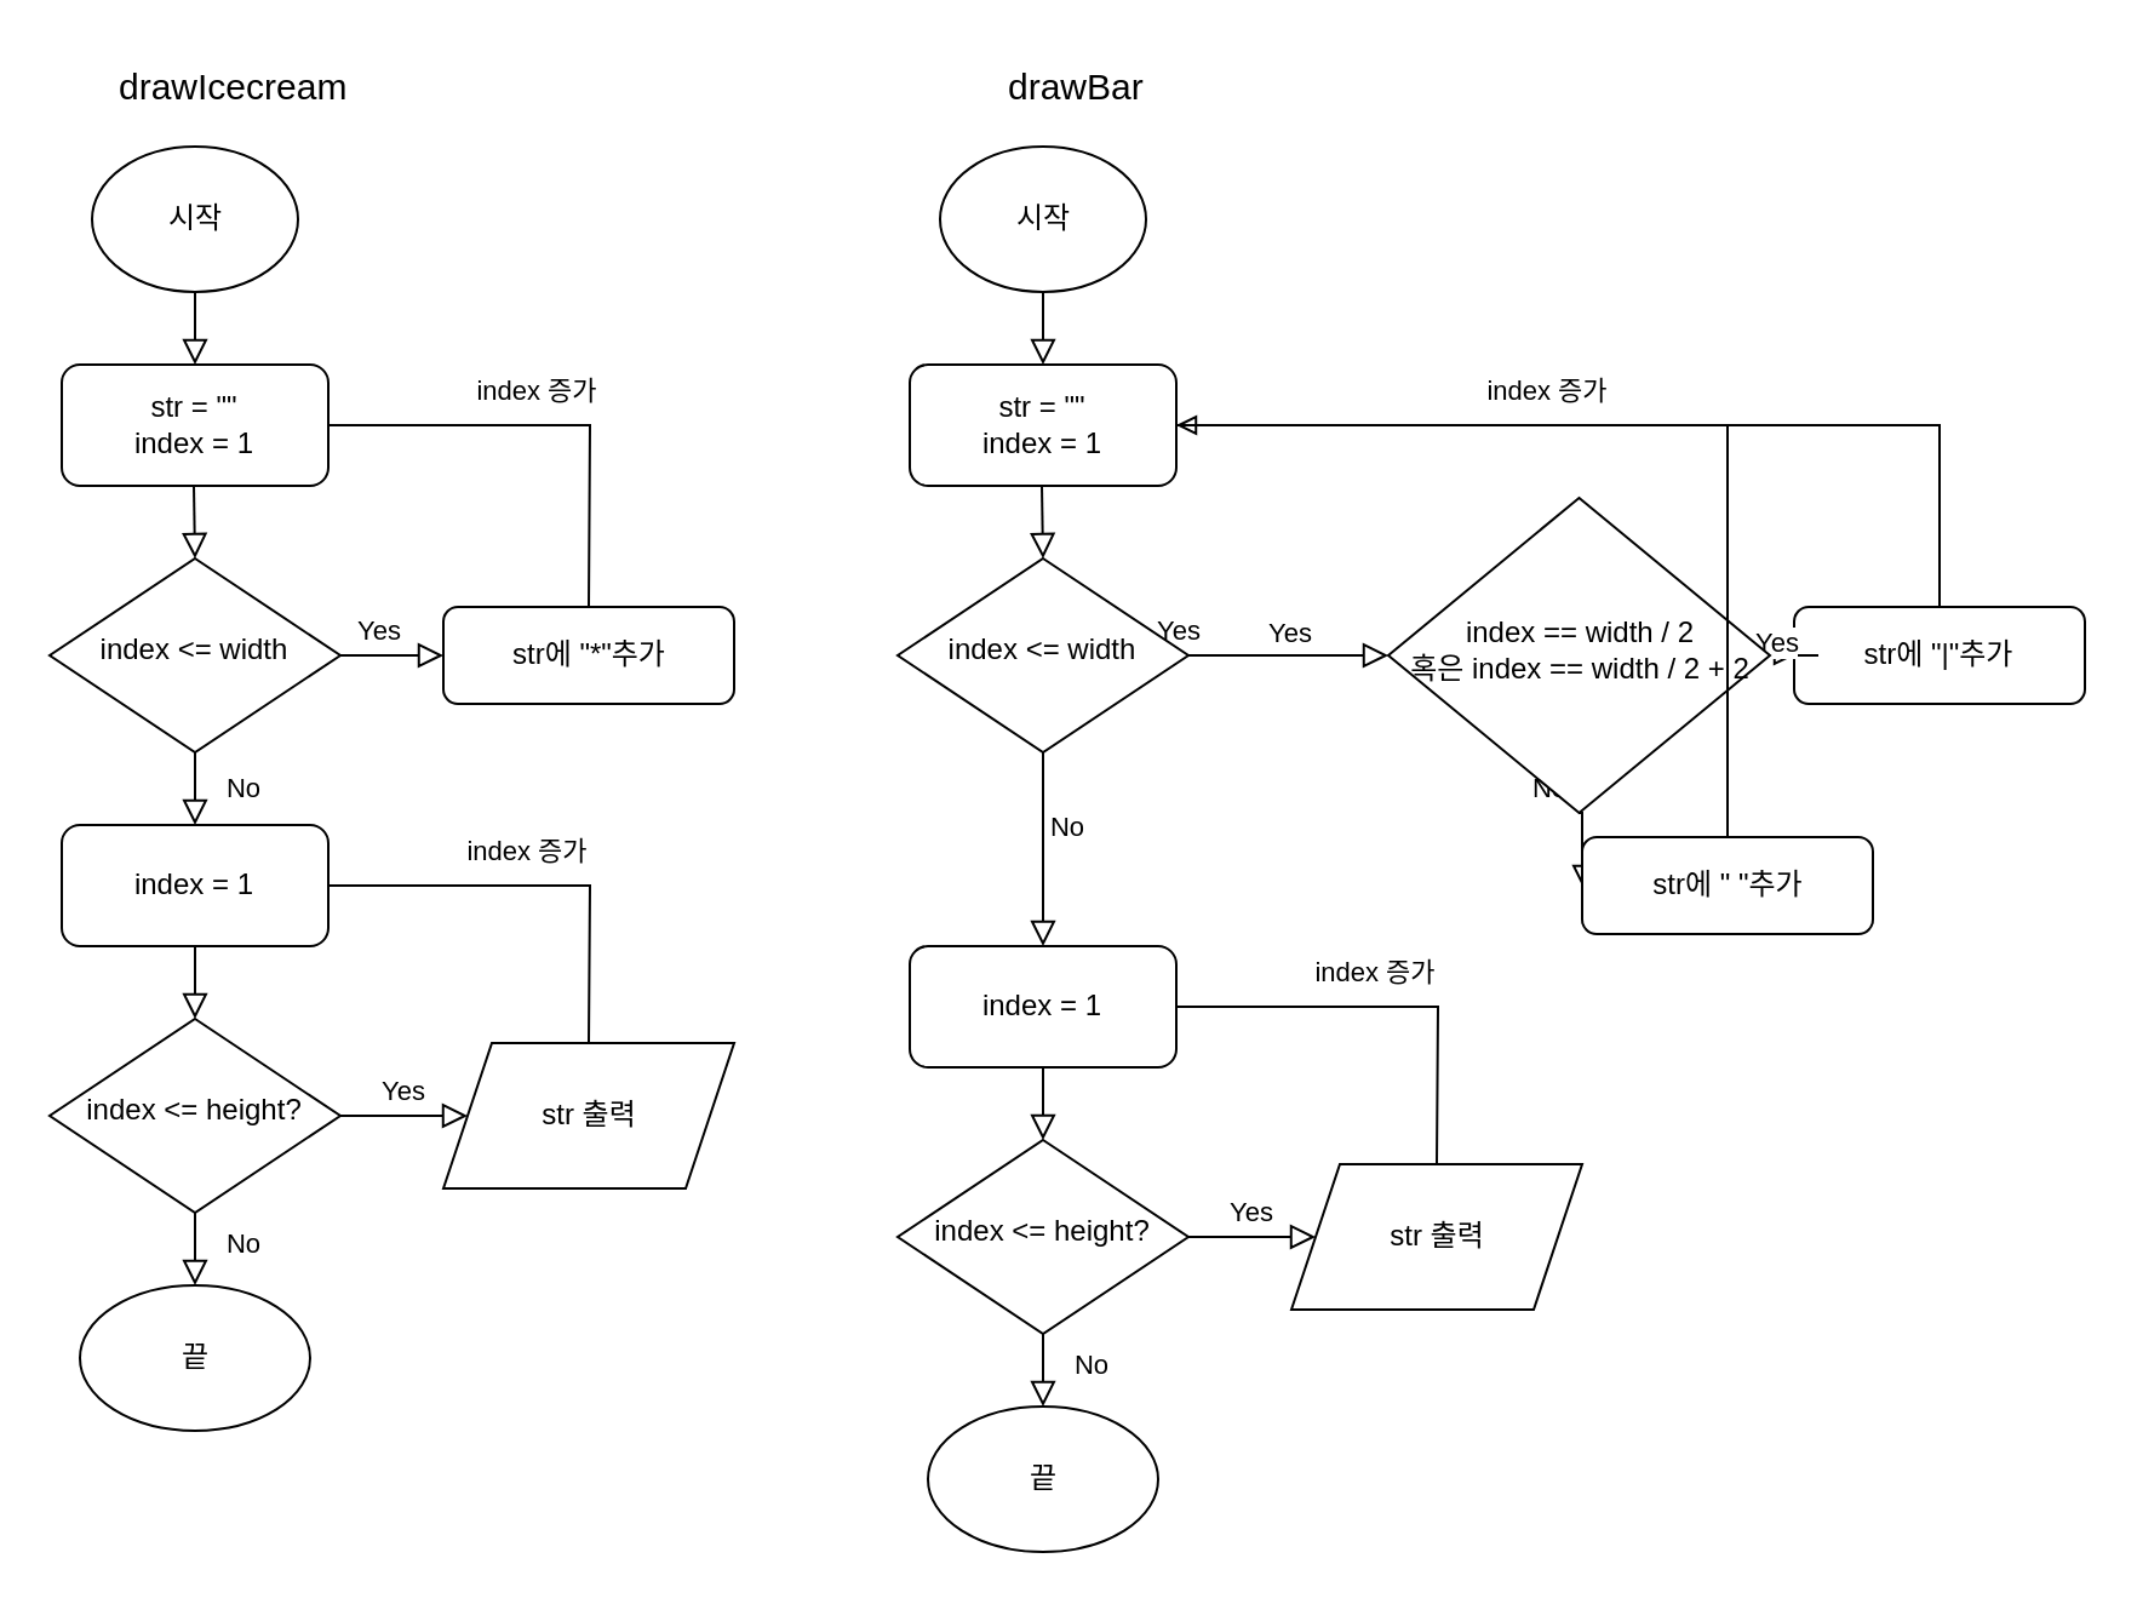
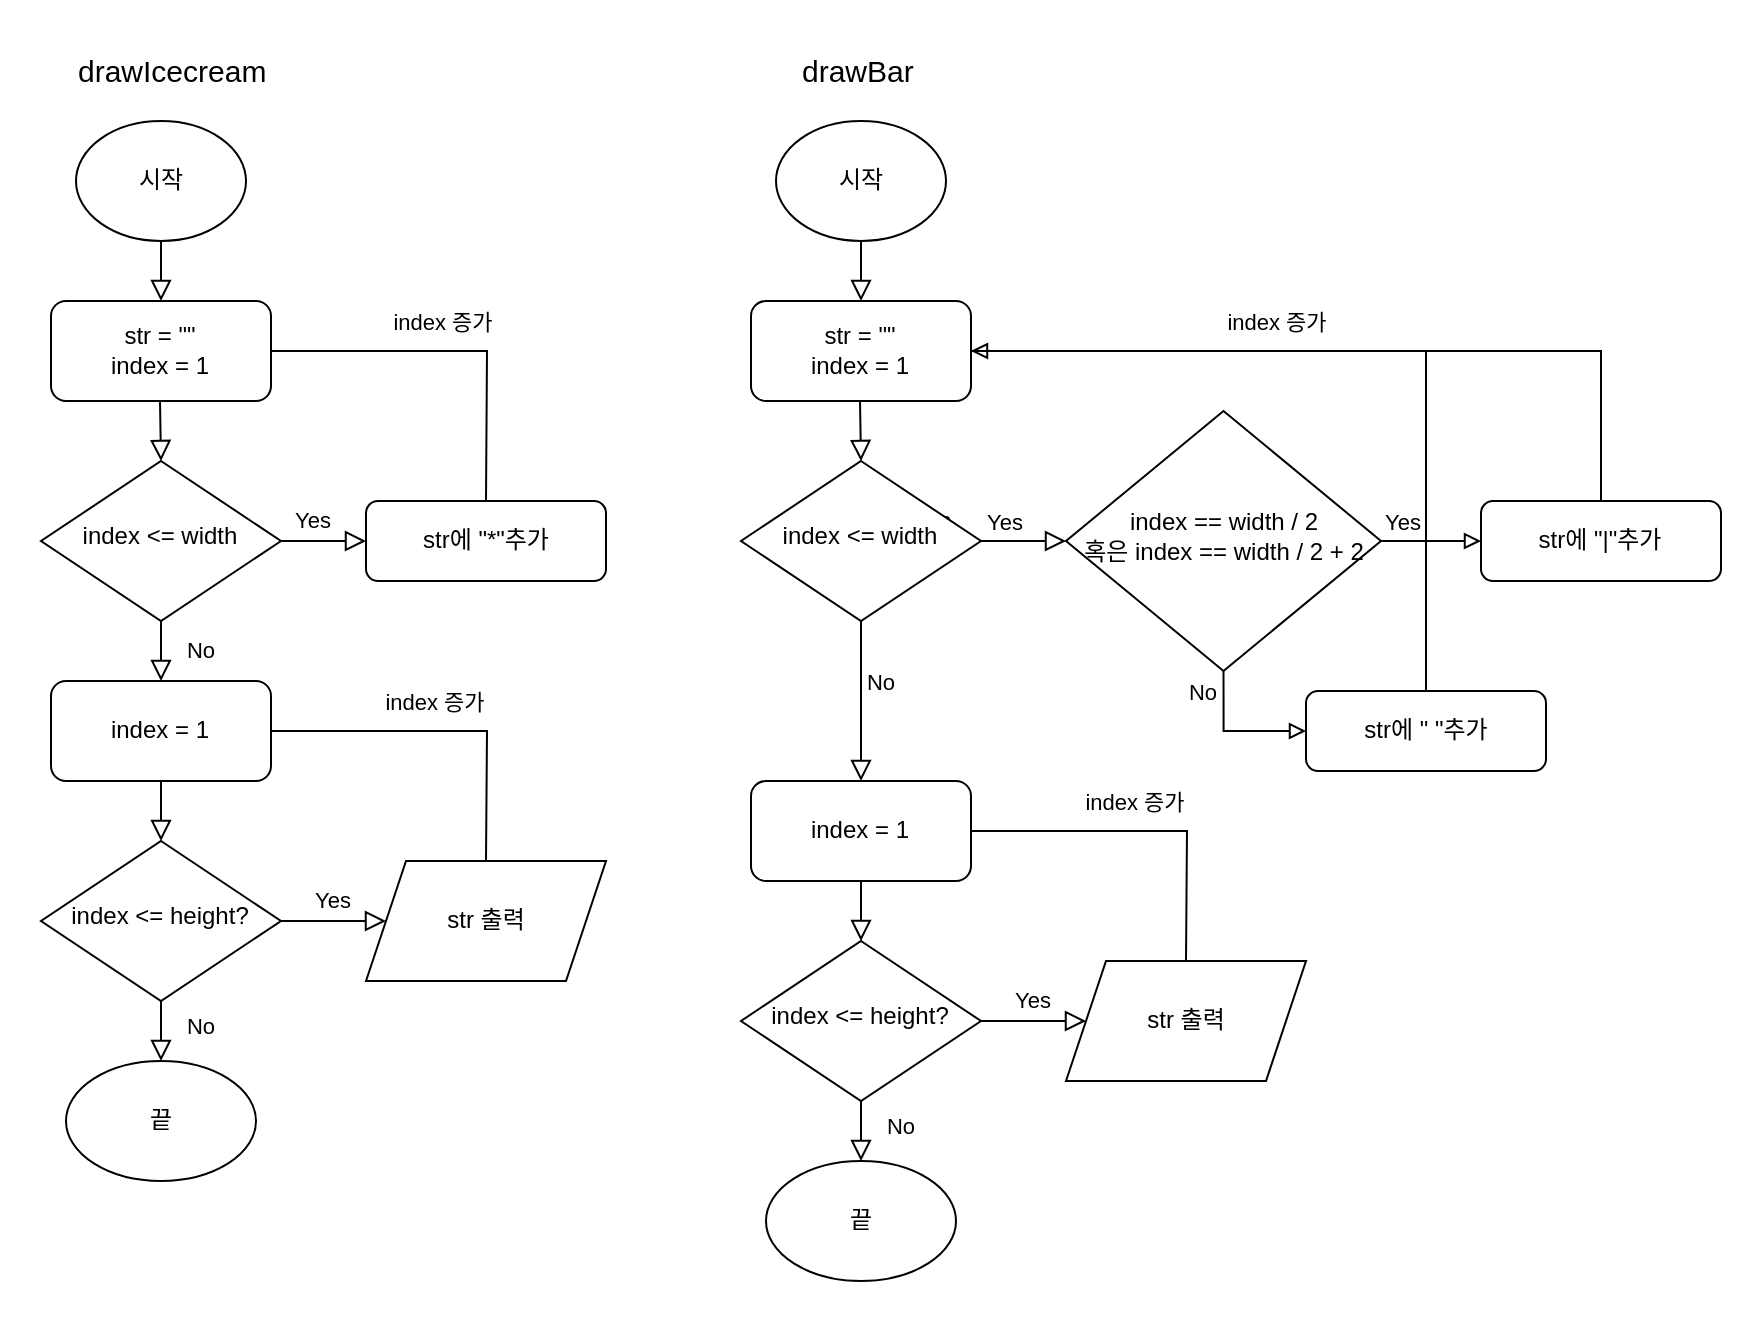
- <mxCell id="12" value="&lt;font style=&quot;font-size: 15px;&quot;&gt;drawIcecream&lt;/font&gt;" style="text;strokeColor=none;fillColor=none;align=left;verticalAlign=middle;spacingLeft=4;spacingRight=4;overflow=hidden;points=[[0,0.5],[1,0.5]];portConstraint=eastwest;rotatable=0;whiteSpace=wrap;html=1;" vertex="1" parent="1"><mxGeometry x="42.5" y="20" width="107.5" height="30" as="geometry" /></mxCell>
+ <mxCell id="12" value="&lt;font style=&quot;font-size: 15px;&quot;&gt;drawIcecream&lt;/font&gt;" style="text;strokeColor=none;fillColor=none;align=left;verticalAlign=middle;spacingLeft=4;spacingRight=4;overflow=hidden;points=[[0,0.5],[1,0.5]];portConstraint=eastwest;rotatable=0;whiteSpace=wrap;html=1;" vertex="1" parent="1"><mxGeometry x="32.5" y="20" width="107.5" height="30" as="geometry" /></mxCell>
- <mxCell id="33" value="&lt;font style=&quot;font-size: 15px;&quot;&gt;drawBar&lt;/font&gt;" style="text;strokeColor=none;fillColor=none;align=left;verticalAlign=middle;spacingLeft=4;spacingRight=4;overflow=hidden;points=[[0,0.5],[1,0.5]];portConstraint=eastwest;rotatable=0;whiteSpace=wrap;html=1;" vertex="1" parent="1"><mxGeometry x="410" y="20" width="70" height="30" as="geometry" /></mxCell>
+ <mxCell id="33" value="&lt;font style=&quot;font-size: 15px;&quot;&gt;drawBar&lt;/font&gt;" style="text;strokeColor=none;fillColor=none;align=left;verticalAlign=middle;spacingLeft=4;spacingRight=4;overflow=hidden;points=[[0,0.5],[1,0.5]];portConstraint=eastwest;rotatable=0;whiteSpace=wrap;html=1;" vertex="1" parent="1"><mxGeometry x="395" y="20" width="70" height="30" as="geometry" /></mxCell>
- <mxCell id="47" value="index == width / 2&lt;br&gt;혹은 index == width / 2 + 2" style="rhombus;whiteSpace=wrap;html=1;shadow=0;fontFamily=Helvetica;fontSize=12;align=center;strokeWidth=1;spacing=6;spacingTop=-4;" vertex="1" parent="1"><mxGeometry x="572.5" y="205" width="157.5" height="130" as="geometry" /></mxCell>
+ <mxCell id="47" value="index == width / 2&lt;br&gt;혹은 index == width / 2 + 2" style="rhombus;whiteSpace=wrap;html=1;shadow=0;fontFamily=Helvetica;fontSize=12;align=center;strokeWidth=1;spacing=6;spacingTop=-4;" vertex="1" parent="1"><mxGeometry x="532.5" y="205" width="157.5" height="130" as="geometry" /></mxCell>
